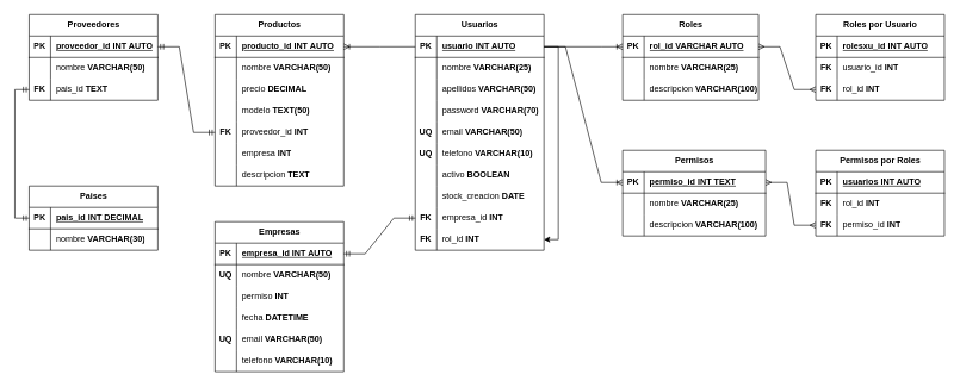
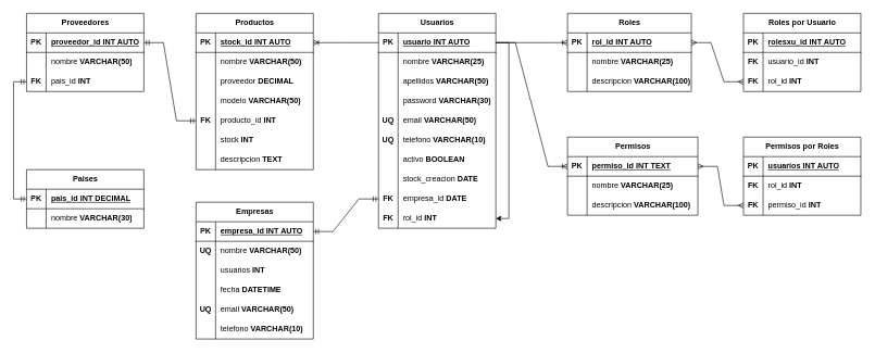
- <mxCell id="81" value="producto_id INT AUTO" style="shape=partialRectangle;connectable=0;fillColor=none;top=0;left=0;bottom=0;right=0;align=left;spacingLeft=6;fontStyle=5;overflow=hidden;whiteSpace=wrap;html=1;" parent="79" vertex="1"><mxGeometry x="30" width="150" height="30" as="geometry"><mxRectangle width="150" height="30" as="alternateBounds" /></mxGeometry></mxCell>
+ <mxCell id="81" value="stock_id INT AUTO" style="shape=partialRectangle;connectable=0;fillColor=none;top=0;left=0;bottom=0;right=0;align=left;spacingLeft=6;fontStyle=5;overflow=hidden;whiteSpace=wrap;html=1;" parent="79" vertex="1"><mxGeometry x="30" width="150" height="30" as="geometry"><mxRectangle width="150" height="30" as="alternateBounds" /></mxGeometry></mxCell>
- <mxCell id="37" value="rol_id VARCHAR AUTO" style="shape=partialRectangle;connectable=0;fillColor=none;top=0;left=0;bottom=0;right=0;align=left;spacingLeft=6;fontStyle=5;overflow=hidden;whiteSpace=wrap;html=1;" parent="35" vertex="1"><mxGeometry x="30" width="160" height="30" as="geometry"><mxRectangle width="160" height="30" as="alternateBounds" /></mxGeometry></mxCell>
+ <mxCell id="37" value="rol_id INT AUTO" style="shape=partialRectangle;connectable=0;fillColor=none;top=0;left=0;bottom=0;right=0;align=left;spacingLeft=6;fontStyle=5;overflow=hidden;whiteSpace=wrap;html=1;" parent="35" vertex="1"><mxGeometry x="30" width="160" height="30" as="geometry"><mxRectangle width="160" height="30" as="alternateBounds" /></mxGeometry></mxCell>
- <mxCell id="109" value="pais_id &lt;b&gt;TEXT&lt;/b&gt;" style="shape=partialRectangle;connectable=0;fillColor=none;top=0;left=0;bottom=0;right=0;align=left;spacingLeft=6;overflow=hidden;whiteSpace=wrap;html=1;" parent="107" vertex="1"><mxGeometry x="30" width="150" height="30" as="geometry"><mxRectangle width="150" height="30" as="alternateBounds" /></mxGeometry></mxCell>
+ <mxCell id="109" value="pais_id &lt;b&gt;INT&lt;/b&gt;" style="shape=partialRectangle;connectable=0;fillColor=none;top=0;left=0;bottom=0;right=0;align=left;spacingLeft=6;overflow=hidden;whiteSpace=wrap;html=1;" parent="107" vertex="1"><mxGeometry x="30" width="150" height="30" as="geometry"><mxRectangle width="150" height="30" as="alternateBounds" /></mxGeometry></mxCell>
- <mxCell id="87" value="precio &lt;b&gt;DECIMAL&lt;/b&gt;" style="shape=partialRectangle;connectable=0;fillColor=none;top=0;left=0;bottom=0;right=0;align=left;spacingLeft=6;overflow=hidden;whiteSpace=wrap;html=1;" parent="85" vertex="1"><mxGeometry x="30" width="150" height="30" as="geometry"><mxRectangle width="150" height="30" as="alternateBounds" /></mxGeometry></mxCell>
+ <mxCell id="87" value="proveedor &lt;b&gt;DECIMAL&lt;/b&gt;" style="shape=partialRectangle;connectable=0;fillColor=none;top=0;left=0;bottom=0;right=0;align=left;spacingLeft=6;overflow=hidden;whiteSpace=wrap;html=1;" parent="85" vertex="1"><mxGeometry x="30" width="150" height="30" as="geometry"><mxRectangle width="150" height="30" as="alternateBounds" /></mxGeometry></mxCell>
- <mxCell id="90" value="modelo &lt;b&gt;TEXT(50)&lt;/b&gt;" style="shape=partialRectangle;connectable=0;fillColor=none;top=0;left=0;bottom=0;right=0;align=left;spacingLeft=6;overflow=hidden;whiteSpace=wrap;html=1;" parent="88" vertex="1"><mxGeometry x="30" width="150" height="30" as="geometry"><mxRectangle width="150" height="30" as="alternateBounds" /></mxGeometry></mxCell>
+ <mxCell id="90" value="modelo &lt;b&gt;VARCHAR(50)&lt;/b&gt;" style="shape=partialRectangle;connectable=0;fillColor=none;top=0;left=0;bottom=0;right=0;align=left;spacingLeft=6;overflow=hidden;whiteSpace=wrap;html=1;" parent="88" vertex="1"><mxGeometry x="30" width="150" height="30" as="geometry"><mxRectangle width="150" height="30" as="alternateBounds" /></mxGeometry></mxCell>
- <mxCell id="15" value="password &lt;b&gt;VARCHAR(70)&lt;/b&gt;" style="shape=partialRectangle;connectable=0;fillColor=none;top=0;left=0;bottom=0;right=0;align=left;spacingLeft=6;overflow=hidden;whiteSpace=wrap;html=1;" parent="13" vertex="1"><mxGeometry x="30" width="150" height="30" as="geometry"><mxRectangle width="150" height="30" as="alternateBounds" /></mxGeometry></mxCell>
+ <mxCell id="15" value="password &lt;b&gt;VARCHAR(30)&lt;/b&gt;" style="shape=partialRectangle;connectable=0;fillColor=none;top=0;left=0;bottom=0;right=0;align=left;spacingLeft=6;overflow=hidden;whiteSpace=wrap;html=1;" parent="13" vertex="1"><mxGeometry x="30" width="150" height="30" as="geometry"><mxRectangle width="150" height="30" as="alternateBounds" /></mxGeometry></mxCell>
- <mxCell id="93" value="proveedor_id &lt;b&gt;INT&lt;/b&gt;" style="shape=partialRectangle;connectable=0;fillColor=none;top=0;left=0;bottom=0;right=0;align=left;spacingLeft=6;overflow=hidden;whiteSpace=wrap;html=1;" parent="91" vertex="1"><mxGeometry x="30" width="150" height="30" as="geometry"><mxRectangle width="150" height="30" as="alternateBounds" /></mxGeometry></mxCell>
+ <mxCell id="93" value="producto_id &lt;b&gt;INT&lt;/b&gt;" style="shape=partialRectangle;connectable=0;fillColor=none;top=0;left=0;bottom=0;right=0;align=left;spacingLeft=6;overflow=hidden;whiteSpace=wrap;html=1;" parent="91" vertex="1"><mxGeometry x="30" width="150" height="30" as="geometry"><mxRectangle width="150" height="30" as="alternateBounds" /></mxGeometry></mxCell>
- <mxCell id="96" value="empresa &lt;b&gt;INT&lt;/b&gt;" style="shape=partialRectangle;connectable=0;fillColor=none;top=0;left=0;bottom=0;right=0;align=left;spacingLeft=6;overflow=hidden;whiteSpace=wrap;html=1;" parent="94" vertex="1"><mxGeometry x="30" width="150" height="30" as="geometry"><mxRectangle width="150" height="30" as="alternateBounds" /></mxGeometry></mxCell>
+ <mxCell id="96" value="stock &lt;b&gt;INT&lt;/b&gt;" style="shape=partialRectangle;connectable=0;fillColor=none;top=0;left=0;bottom=0;right=0;align=left;spacingLeft=6;overflow=hidden;whiteSpace=wrap;html=1;" parent="94" vertex="1"><mxGeometry x="30" width="150" height="30" as="geometry"><mxRectangle width="150" height="30" as="alternateBounds" /></mxGeometry></mxCell>
- <mxCell id="30" value="empresa_id &lt;b&gt;INT&lt;/b&gt;" style="shape=partialRectangle;connectable=0;fillColor=none;top=0;left=0;bottom=0;right=0;align=left;spacingLeft=6;overflow=hidden;whiteSpace=wrap;html=1;" vertex="1" parent="28"><mxGeometry x="30" width="150" height="30" as="geometry"><mxRectangle width="150" height="30" as="alternateBounds" /></mxGeometry></mxCell>
+ <mxCell id="30" value="empresa_id &lt;b&gt;DATE&lt;/b&gt;" style="shape=partialRectangle;connectable=0;fillColor=none;top=0;left=0;bottom=0;right=0;align=left;spacingLeft=6;overflow=hidden;whiteSpace=wrap;html=1;" vertex="1" parent="28"><mxGeometry x="30" width="150" height="30" as="geometry"><mxRectangle width="150" height="30" as="alternateBounds" /></mxGeometry></mxCell>
- <mxCell id="129" value="permiso &lt;b&gt;INT&lt;/b&gt;" style="shape=partialRectangle;connectable=0;fillColor=none;top=0;left=0;bottom=0;right=0;align=left;spacingLeft=6;overflow=hidden;whiteSpace=wrap;html=1;" vertex="1" parent="127"><mxGeometry x="30" width="150" height="30" as="geometry"><mxRectangle width="150" height="30" as="alternateBounds" /></mxGeometry></mxCell>
+ <mxCell id="129" value="usuarios &lt;b&gt;INT&lt;/b&gt;" style="shape=partialRectangle;connectable=0;fillColor=none;top=0;left=0;bottom=0;right=0;align=left;spacingLeft=6;overflow=hidden;whiteSpace=wrap;html=1;" vertex="1" parent="127"><mxGeometry x="30" width="150" height="30" as="geometry"><mxRectangle width="150" height="30" as="alternateBounds" /></mxGeometry></mxCell>
